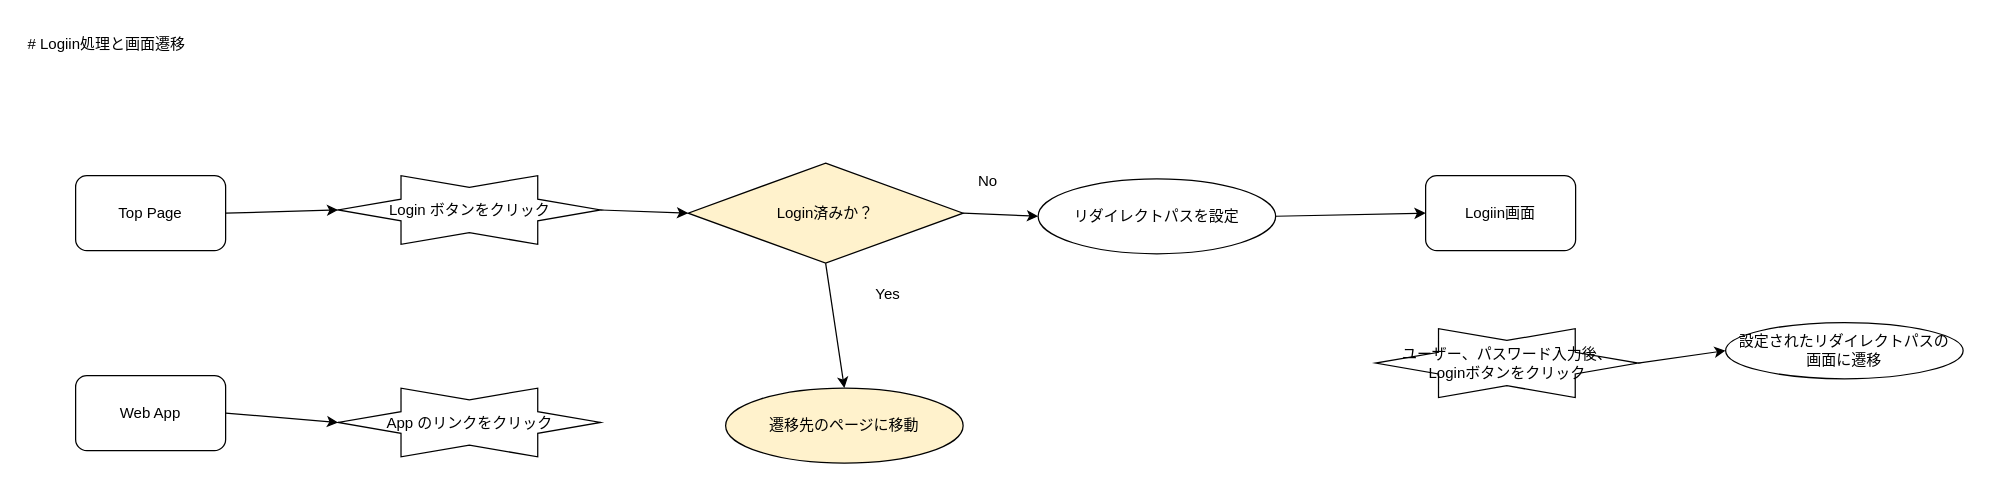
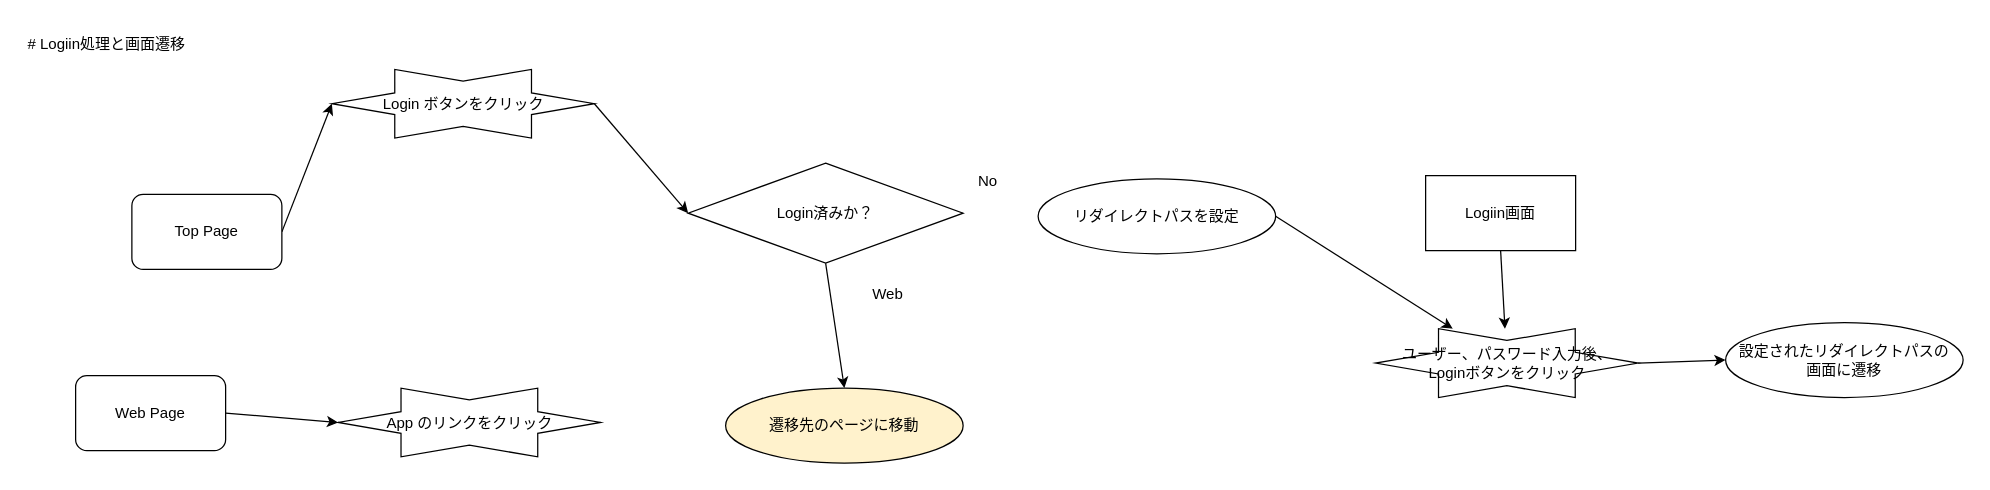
- <mxCell id="7" value="Login ボタンをクリック" style="verticalLabelPosition=middle;verticalAlign=middle;html=1;shape=mxgraph.basic.6_point_star;labelPosition=center;align=center;" vertex="1" parent="1"><mxGeometry x="270" y="140" width="210" height="55" as="geometry" /></mxCell>
+ <mxCell id="7" value="Login ボタンをクリック" style="verticalLabelPosition=middle;verticalAlign=middle;html=1;shape=mxgraph.basic.6_point_star;labelPosition=center;align=center;" vertex="1" parent="1"><mxGeometry x="265" y="55" width="210" height="55" as="geometry" /></mxCell>
- <mxCell id="3" value="Top Page" style="rounded=1;whiteSpace=wrap;html=1;" vertex="1" parent="1"><mxGeometry x="60" y="140" width="120" height="60" as="geometry" /></mxCell>
+ <mxCell id="3" value="Top Page" style="rounded=1;whiteSpace=wrap;html=1;" vertex="1" parent="1"><mxGeometry x="105" y="155" width="120" height="60" as="geometry" /></mxCell>
- <mxCell id="11" value="Login済みか？" style="rhombus;whiteSpace=wrap;html=1;fillColor=#fff2cc;" vertex="1" parent="1"><mxGeometry x="550" y="130" width="220" height="80" as="geometry" /></mxCell>
+ <mxCell id="11" value="Login済みか？" style="rhombus;whiteSpace=wrap;html=1;" vertex="1" parent="1"><mxGeometry x="550" y="130" width="220" height="80" as="geometry" /></mxCell>
- <mxCell id="16" value="Logiin画面" style="rounded=1;whiteSpace=wrap;html=1;" vertex="1" parent="1"><mxGeometry x="1140" y="140" width="120" height="60" as="geometry" /></mxCell>
+ <mxCell id="16" value="Logiin画面" style="whiteSpace=wrap;html=1;rounded=0;" vertex="1" parent="1"><mxGeometry x="1140" y="140" width="120" height="60" as="geometry" /></mxCell>
- <mxCell id="10" style="edgeStyle=none;html=1;exitX=1;exitY=0.5;exitDx=0;exitDy=0;entryX=0;entryY=0.5;entryDx=0;entryDy=0;" edge="1" parent="1" source="11" target="14"><mxGeometry relative="1" as="geometry" /></mxCell>
- <mxCell id="13" style="edgeStyle=none;html=1;exitX=1;exitY=0.5;exitDx=0;exitDy=0;entryX=0;entryY=0.5;entryDx=0;entryDy=0;" edge="1" parent="1" source="14" target="16"><mxGeometry relative="1" as="geometry" /></mxCell>
+ <mxCell id="13" style="edgeStyle=none;html=1;exitX=1;exitY=0.5;exitDx=0;exitDy=0;" edge="1" parent="1" source="14" target="18"><mxGeometry relative="1" as="geometry" /></mxCell>
+ <mxCell id="15" style="edgeStyle=none;html=1;exitX=0.5;exitY=1;exitDx=0;exitDy=0;" edge="1" parent="1" source="16" target="18"><mxGeometry relative="1" as="geometry" /></mxCell>
- <mxCell id="20" value="Yes" style="text;html=1;strokeColor=none;fillColor=none;align=center;verticalAlign=middle;whiteSpace=wrap;rounded=0;" vertex="1" parent="1"><mxGeometry x="680" y="220" width="60" height="30" as="geometry" /></mxCell>
+ <mxCell id="20" value="Web" style="text;html=1;strokeColor=none;fillColor=none;align=center;verticalAlign=middle;whiteSpace=wrap;rounded=0;" vertex="1" parent="1"><mxGeometry x="680" y="220" width="60" height="30" as="geometry" /></mxCell>
- <mxCell id="19" value="設定されたリダイレクトパスの&lt;br&gt;画面に遷移" style="ellipse;whiteSpace=wrap;html=1;" vertex="1" parent="1"><mxGeometry x="1380" y="257.5" width="190" height="45" as="geometry" /></mxCell>
+ <mxCell id="19" value="設定されたリダイレクトパスの&lt;br&gt;画面に遷移" style="ellipse;whiteSpace=wrap;html=1;" vertex="1" parent="1"><mxGeometry x="1380" y="257.5" width="190" height="60" as="geometry" /></mxCell>
- <mxCell id="5" value="Web App" style="rounded=1;whiteSpace=wrap;html=1;" vertex="1" parent="1"><mxGeometry x="60" y="300" width="120" height="60" as="geometry" /></mxCell>
+ <mxCell id="5" value="Web Page" style="rounded=1;whiteSpace=wrap;html=1;" vertex="1" parent="1"><mxGeometry x="60" y="300" width="120" height="60" as="geometry" /></mxCell>
